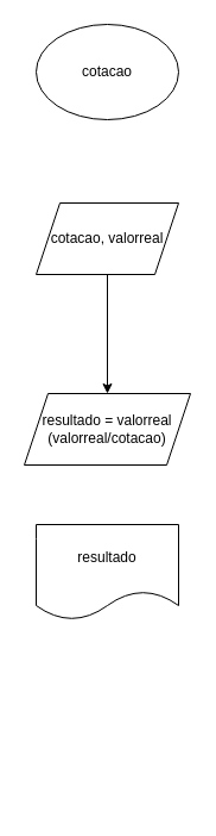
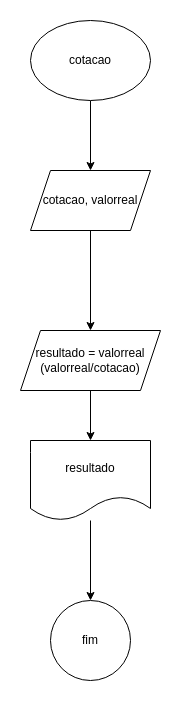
+ <mxCell id="2" value="" style="edgeStyle=orthogonalEdgeStyle;rounded=0;orthogonalLoop=1;jettySize=auto;html=1;" edge="1" parent="1" source="3" target="5"><mxGeometry relative="1" as="geometry" /></mxCell>
+ <mxCell id="6" value="" style="edgeStyle=orthogonalEdgeStyle;rounded=0;orthogonalLoop=1;jettySize=auto;html=1;" edge="1" parent="1" source="7" target="9"><mxGeometry relative="1" as="geometry" /></mxCell>
+ <mxCell id="8" value="" style="edgeStyle=orthogonalEdgeStyle;rounded=0;orthogonalLoop=1;jettySize=auto;html=1;" edge="1" parent="1" source="9" target="10"><mxGeometry relative="1" as="geometry" /></mxCell>
+ <mxCell id="10" value="fim" style="ellipse;whiteSpace=wrap;html=1;" vertex="1" parent="1"><mxGeometry x="50" y="600" width="80" height="80" as="geometry" /></mxCell>
